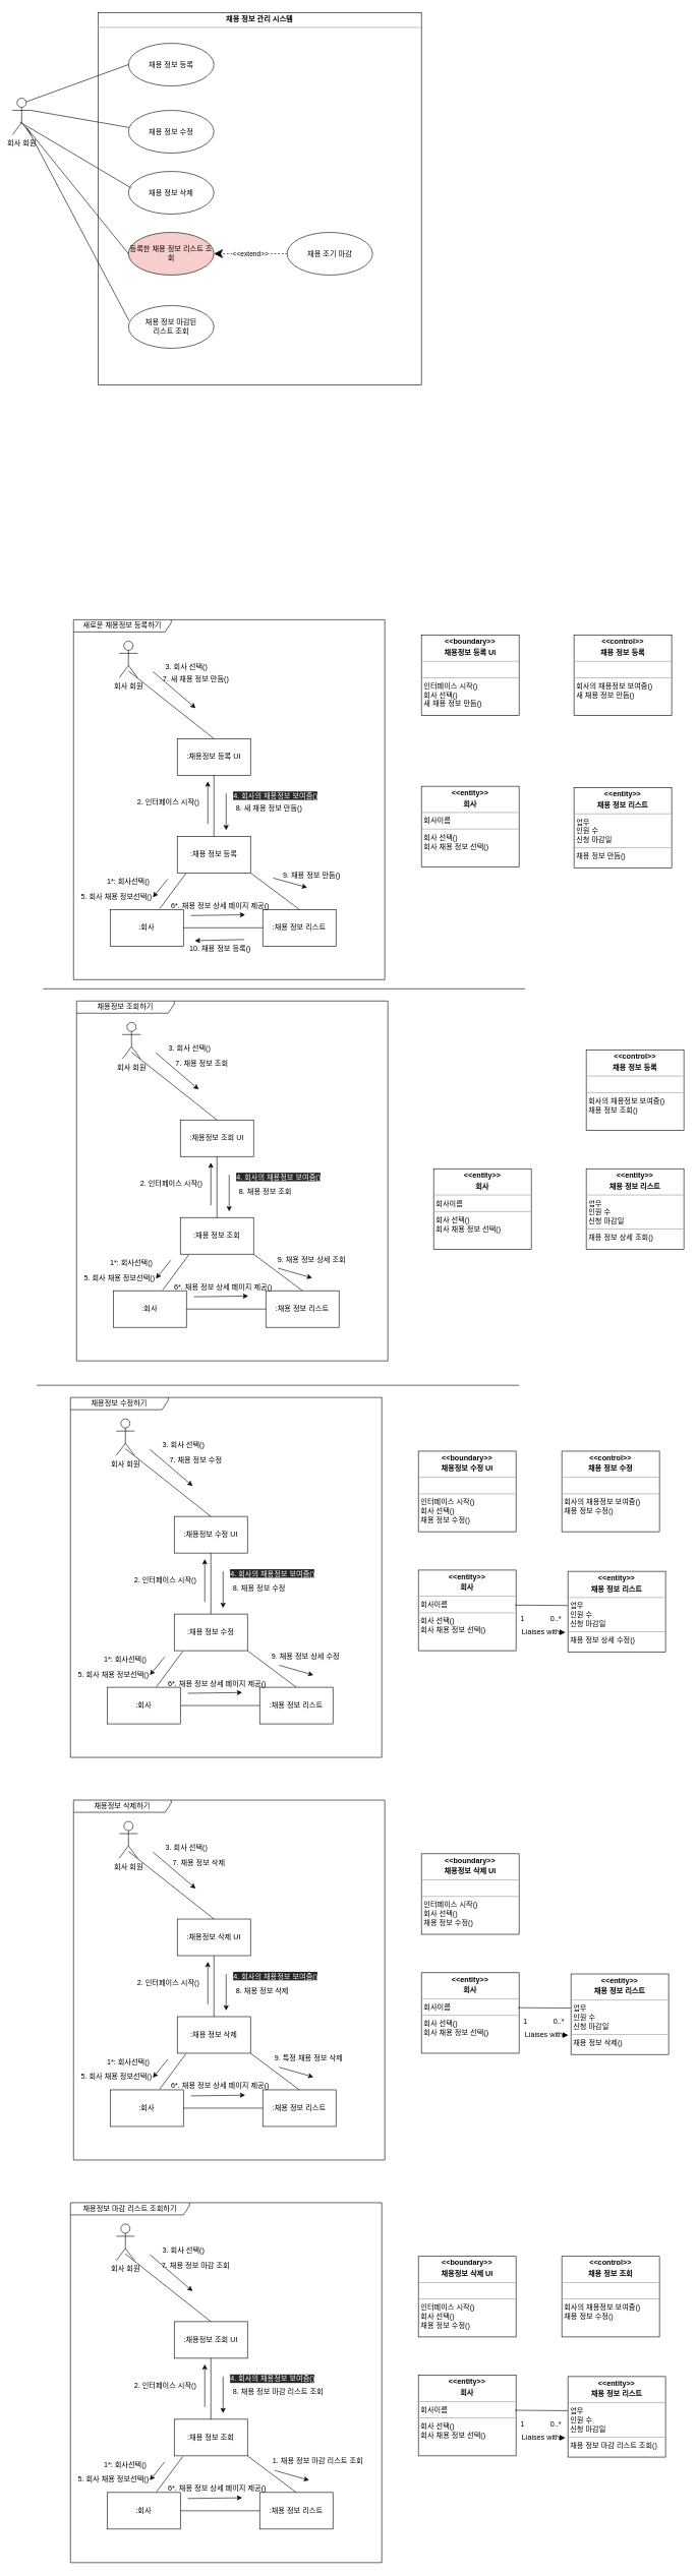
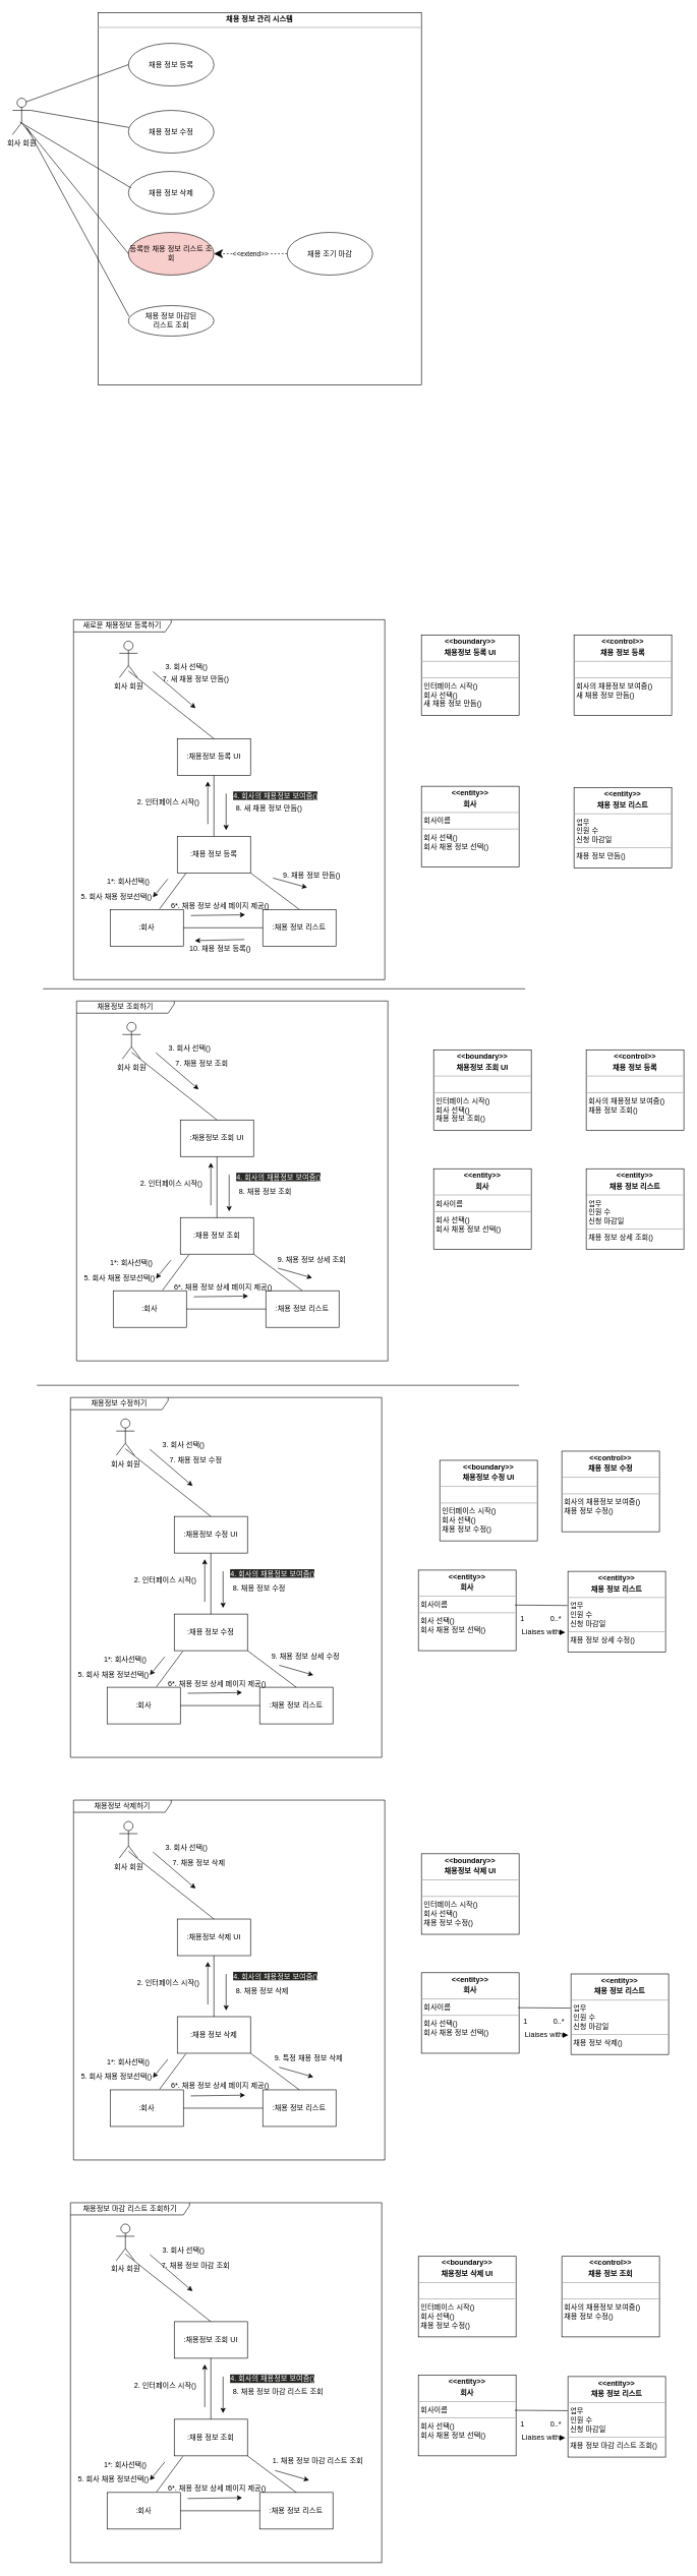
- <mxCell id="6" value="채용 정보 마감된 &lt;br&gt;리스트 조회" style="ellipse;whiteSpace=wrap;html=1;" vertex="1" parent="1"><mxGeometry x="210" y="500" width="140" height="70" as="geometry" /></mxCell>
+ <mxCell id="6" value="채용 정보 마감된 &lt;br&gt;리스트 조회" style="ellipse;whiteSpace=wrap;html=1;" vertex="1" parent="1"><mxGeometry x="210" y="500" width="140" height="50" as="geometry" /></mxCell>
+ <mxCell id="69" value="&lt;p style=&quot;margin:0px;margin-top:4px;text-align:center;&quot;&gt;&lt;b&gt;&amp;lt;&amp;lt;boundary&amp;gt;&amp;gt;&lt;/b&gt;&lt;/p&gt;&lt;p style=&quot;margin:0px;margin-top:4px;text-align:center;&quot;&gt;&lt;b&gt;채용정보 조회 UI&lt;/b&gt;&lt;/p&gt;&lt;hr size=&quot;1&quot;&gt;&lt;p style=&quot;margin:0px;margin-left:4px;&quot;&gt;&lt;br&gt;&lt;/p&gt;&lt;hr size=&quot;1&quot;&gt;&lt;p style=&quot;margin:0px;margin-left:4px;&quot;&gt;인터페이스 시작()&lt;/p&gt;&lt;p style=&quot;margin:0px;margin-left:4px;&quot;&gt;회사 선택()&lt;/p&gt;&lt;p style=&quot;margin:0px;margin-left:4px;&quot;&gt;채용 정보 조회()&lt;/p&gt;&lt;p style=&quot;margin:0px;margin-left:4px;&quot;&gt;&lt;br&gt;&lt;/p&gt;" style="verticalAlign=top;align=left;overflow=fill;fontSize=12;fontFamily=Helvetica;html=1;whiteSpace=wrap;" vertex="1" parent="1"><mxGeometry x="710" y="1720" width="160" height="132" as="geometry" /></mxCell>
- <mxCell id="100" value="&lt;p style=&quot;margin:0px;margin-top:4px;text-align:center;&quot;&gt;&lt;b&gt;&amp;lt;&amp;lt;boundary&amp;gt;&amp;gt;&lt;/b&gt;&lt;/p&gt;&lt;p style=&quot;margin:0px;margin-top:4px;text-align:center;&quot;&gt;&lt;b&gt;채용정보 수정 UI&lt;/b&gt;&lt;/p&gt;&lt;hr size=&quot;1&quot;&gt;&lt;p style=&quot;margin:0px;margin-left:4px;&quot;&gt;&lt;br&gt;&lt;/p&gt;&lt;hr size=&quot;1&quot;&gt;&lt;p style=&quot;margin:0px;margin-left:4px;&quot;&gt;인터페이스 시작()&lt;/p&gt;&lt;p style=&quot;margin:0px;margin-left:4px;&quot;&gt;회사 선택()&lt;/p&gt;&lt;p style=&quot;margin:0px;margin-left:4px;&quot;&gt;채용 정보 수정()&lt;/p&gt;&lt;p style=&quot;margin:0px;margin-left:4px;&quot;&gt;&lt;br&gt;&lt;/p&gt;" style="verticalAlign=top;align=left;overflow=fill;fontSize=12;fontFamily=Helvetica;html=1;whiteSpace=wrap;" vertex="1" parent="1"><mxGeometry x="685" y="2378" width="160" height="132" as="geometry" /></mxCell>
+ <mxCell id="100" value="&lt;p style=&quot;margin:0px;margin-top:4px;text-align:center;&quot;&gt;&lt;b&gt;&amp;lt;&amp;lt;boundary&amp;gt;&amp;gt;&lt;/b&gt;&lt;/p&gt;&lt;p style=&quot;margin:0px;margin-top:4px;text-align:center;&quot;&gt;&lt;b&gt;채용정보 수정 UI&lt;/b&gt;&lt;/p&gt;&lt;hr size=&quot;1&quot;&gt;&lt;p style=&quot;margin:0px;margin-left:4px;&quot;&gt;&lt;br&gt;&lt;/p&gt;&lt;hr size=&quot;1&quot;&gt;&lt;p style=&quot;margin:0px;margin-left:4px;&quot;&gt;인터페이스 시작()&lt;/p&gt;&lt;p style=&quot;margin:0px;margin-left:4px;&quot;&gt;회사 선택()&lt;/p&gt;&lt;p style=&quot;margin:0px;margin-left:4px;&quot;&gt;채용 정보 수정()&lt;/p&gt;&lt;p style=&quot;margin:0px;margin-left:4px;&quot;&gt;&lt;br&gt;&lt;/p&gt;" style="verticalAlign=top;align=left;overflow=fill;fontSize=12;fontFamily=Helvetica;html=1;whiteSpace=wrap;" vertex="1" parent="1"><mxGeometry x="720" y="2393" width="160" height="132" as="geometry" /></mxCell>
